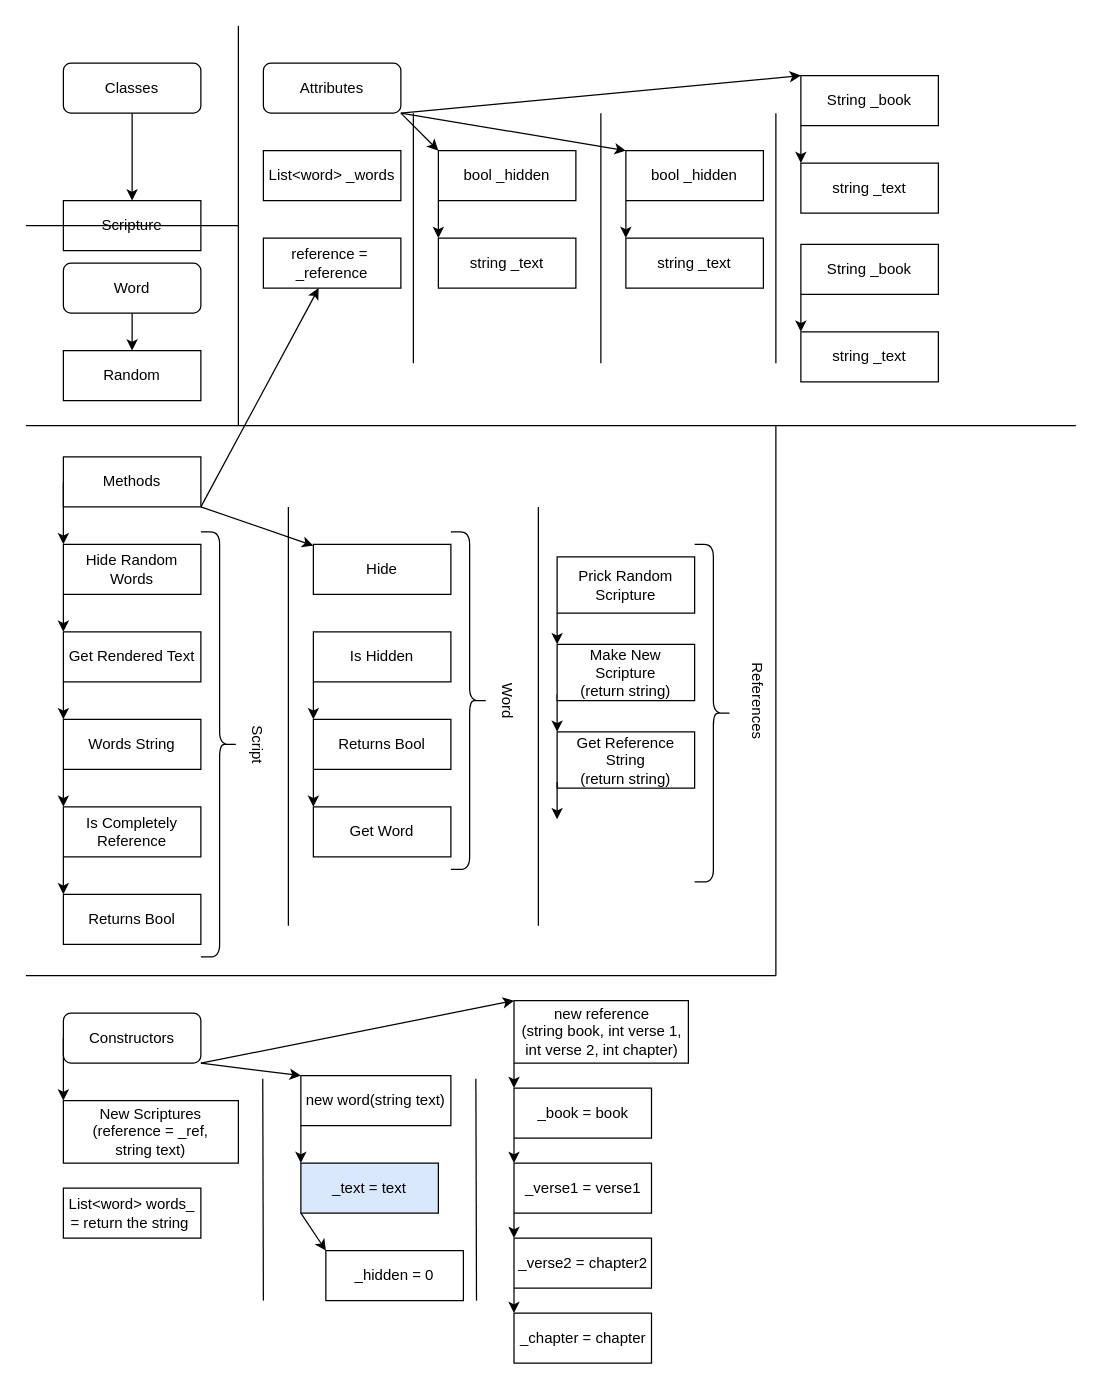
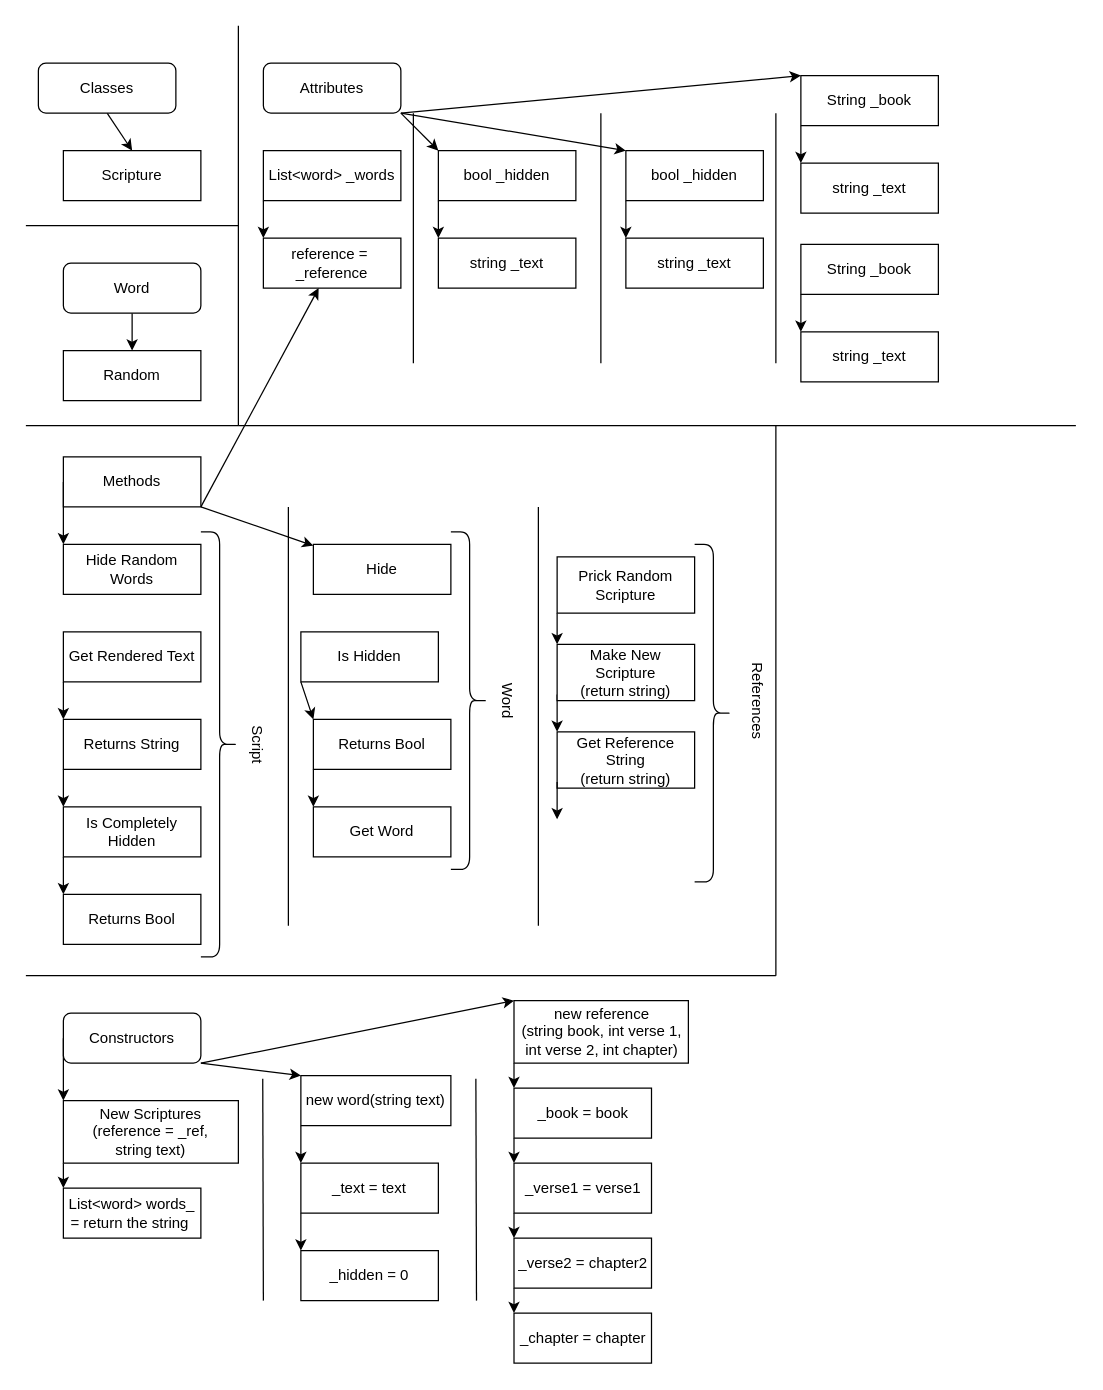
- <mxCell id="3" value="Classes" style="rounded=1;whiteSpace=wrap;html=1;" vertex="1" parent="1"><mxGeometry x="50" y="50" width="110" height="40" as="geometry" /></mxCell>
+ <mxCell id="3" value="Classes" style="rounded=1;whiteSpace=wrap;html=1;" vertex="1" parent="1"><mxGeometry x="30" y="50" width="110" height="40" as="geometry" /></mxCell>
+ <mxCell id="51" style="edgeStyle=none;html=1;exitX=0;exitY=1;exitDx=0;exitDy=0;entryX=0;entryY=0;entryDx=0;entryDy=0;" edge="1" parent="1" source="52" target="53"><mxGeometry relative="1" as="geometry" /></mxCell>
- <mxCell id="4" value="Scripture" style="whiteSpace=wrap;html=1;" vertex="1" parent="1"><mxGeometry x="50" y="160" width="110" height="40" as="geometry" /></mxCell>
+ <mxCell id="4" value="Scripture" style="whiteSpace=wrap;html=1;" vertex="1" parent="1"><mxGeometry x="50" y="120" width="110" height="40" as="geometry" /></mxCell>
- <mxCell id="13" style="edgeStyle=none;html=1;exitX=0;exitY=1;exitDx=0;exitDy=0;entryX=0;entryY=0;entryDx=0;entryDy=0;" edge="1" parent="1" source="14" target="19"><mxGeometry relative="1" as="geometry" /></mxCell>
- <mxCell id="29" value="Is Hidden" style="whiteSpace=wrap;html=1;" vertex="1" parent="1"><mxGeometry x="250" y="505" width="110" height="40" as="geometry" /></mxCell>
+ <mxCell id="29" value="Is Hidden" style="whiteSpace=wrap;html=1;" vertex="1" parent="1"><mxGeometry x="240" y="505" width="110" height="40" as="geometry" /></mxCell>
- <mxCell id="20" value="Words String" style="whiteSpace=wrap;html=1;" vertex="1" parent="1"><mxGeometry x="50" y="575" width="110" height="40" as="geometry" /></mxCell>
+ <mxCell id="20" value="Returns String" style="whiteSpace=wrap;html=1;" vertex="1" parent="1"><mxGeometry x="50" y="575" width="110" height="40" as="geometry" /></mxCell>
- <mxCell id="25" value="Is Completely Reference" style="whiteSpace=wrap;html=1;" vertex="1" parent="1"><mxGeometry x="50" y="645" width="110" height="40" as="geometry" /></mxCell>
+ <mxCell id="25" value="Is Completely Hidden" style="whiteSpace=wrap;html=1;" vertex="1" parent="1"><mxGeometry x="50" y="645" width="110" height="40" as="geometry" /></mxCell>
+ <mxCell id="73" style="edgeStyle=none;html=1;exitX=0;exitY=1;exitDx=0;exitDy=0;entryX=0;entryY=0;entryDx=0;entryDy=0;" edge="1" parent="1" source="74" target="75"><mxGeometry relative="1" as="geometry" /></mxCell>
- <mxCell id="79" value="_text = text" style="whiteSpace=wrap;html=1;fillColor=#dae8fc;" vertex="1" parent="1"><mxGeometry x="240" y="930" width="110" height="40" as="geometry" /></mxCell>
+ <mxCell id="79" value="_text = text" style="whiteSpace=wrap;html=1;" vertex="1" parent="1"><mxGeometry x="240" y="930" width="110" height="40" as="geometry" /></mxCell>
- <mxCell id="81" value="_hidden = 0" style="whiteSpace=wrap;html=1;" vertex="1" parent="1"><mxGeometry x="260" y="1000" width="110" height="40" as="geometry" /></mxCell>
+ <mxCell id="81" value="_hidden = 0" style="whiteSpace=wrap;html=1;" vertex="1" parent="1"><mxGeometry x="240" y="1000" width="110" height="40" as="geometry" /></mxCell>
